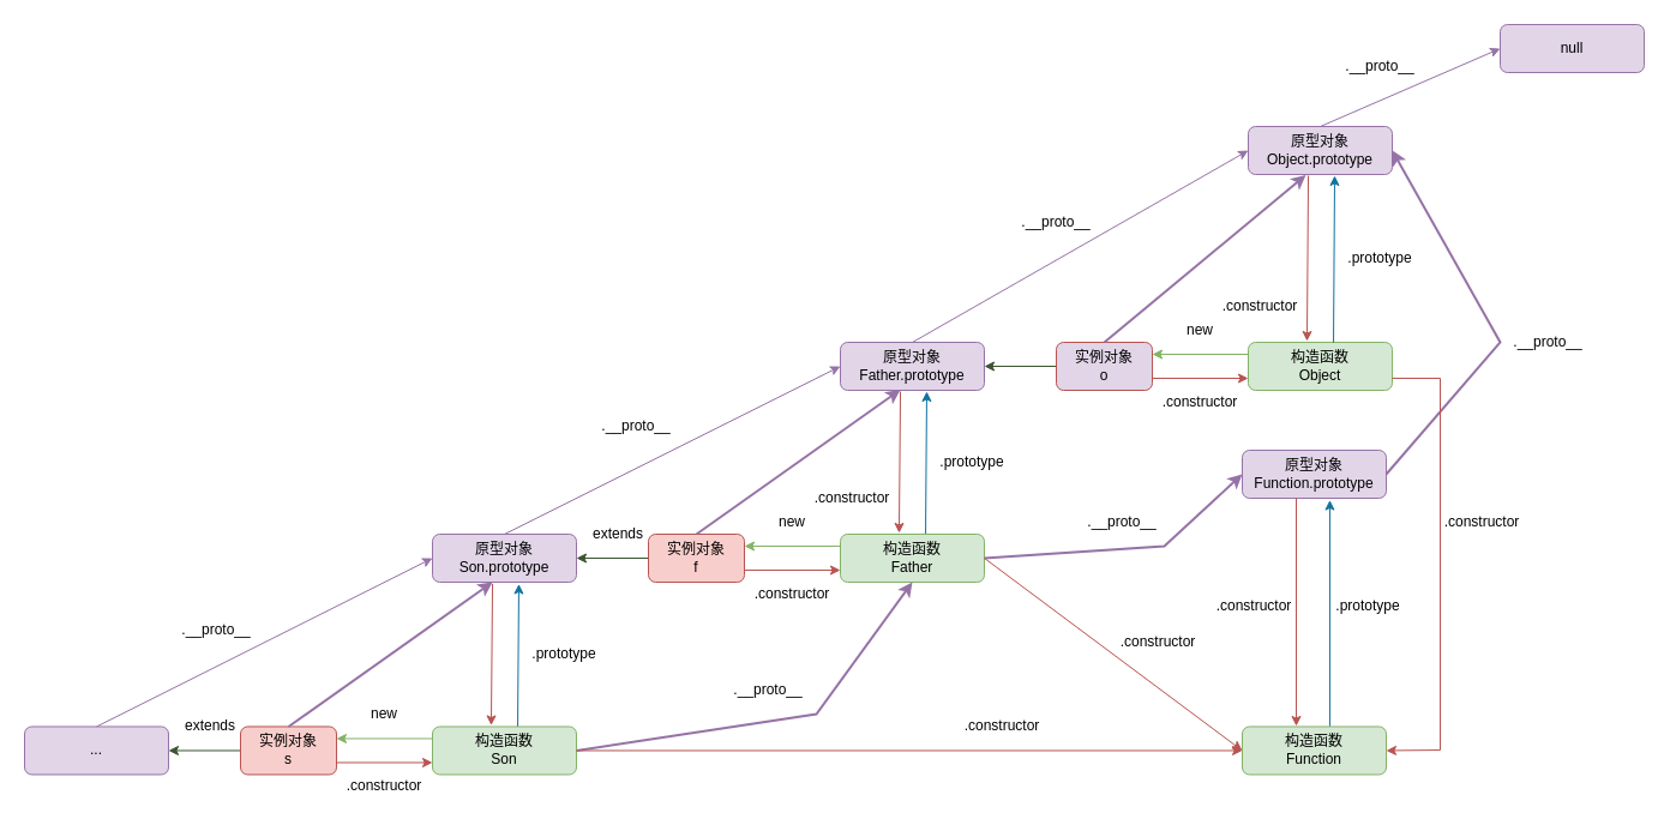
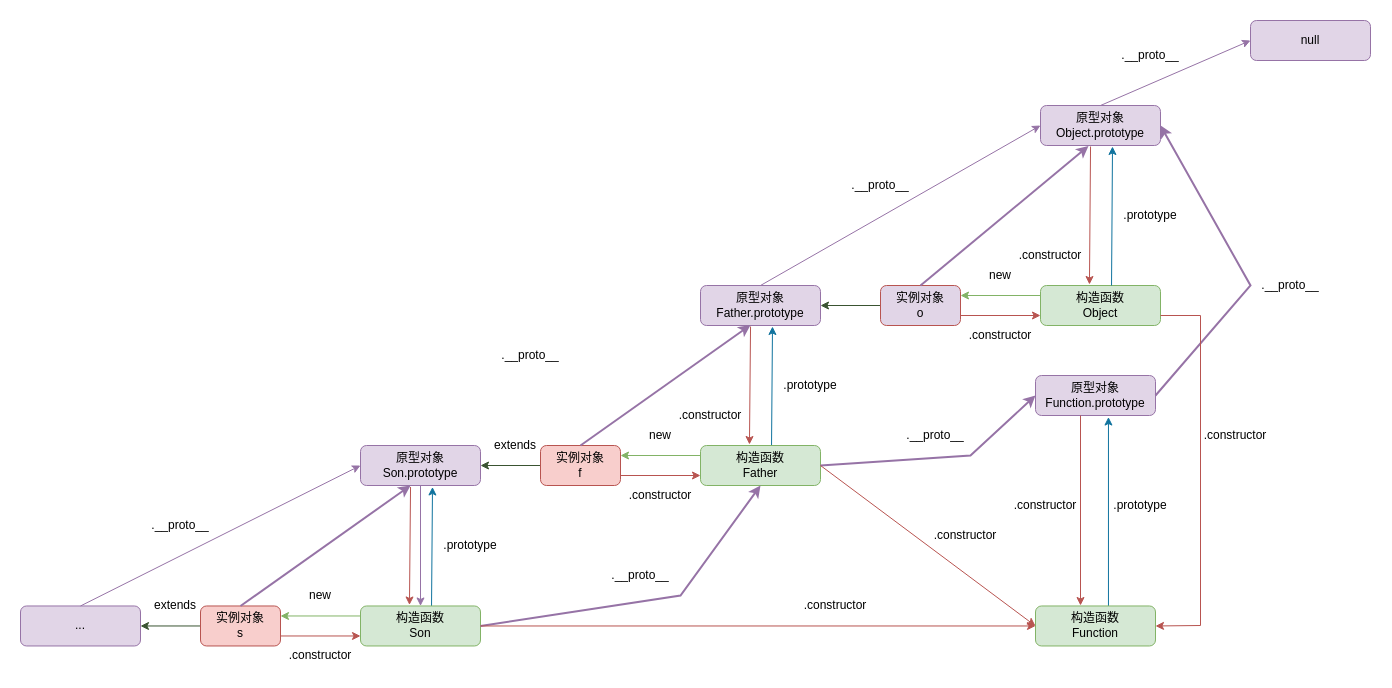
- <mxCell id="7" value="" style="endArrow=classic;html=1;exitX=0.5;exitY=0;exitDx=0;exitDy=0;entryX=0;entryY=0.5;entryDx=0;entryDy=0;fillColor=#e1d5e7;strokeColor=#9673a6;strokeWidth=1;" parent="1" source="24" target="5" edge="1"><mxGeometry width="50" height="50" relative="1" as="geometry"><mxPoint x="560" y="445" as="sourcePoint" /><mxPoint x="690" y="325" as="targetPoint" /></mxGeometry></mxCell>
+ <mxCell id="7" value="" style="endArrow=classic;html=1;exitX=0.5;exitY=0;exitDx=0;exitDy=0;fillColor=#e1d5e7;strokeColor=#9673a6;strokeWidth=1;" parent="1" source="24" target="41" edge="1"><mxGeometry width="50" height="50" relative="1" as="geometry"><mxPoint x="560" y="445" as="sourcePoint" /><mxPoint x="690" y="325" as="targetPoint" /></mxGeometry></mxCell>
